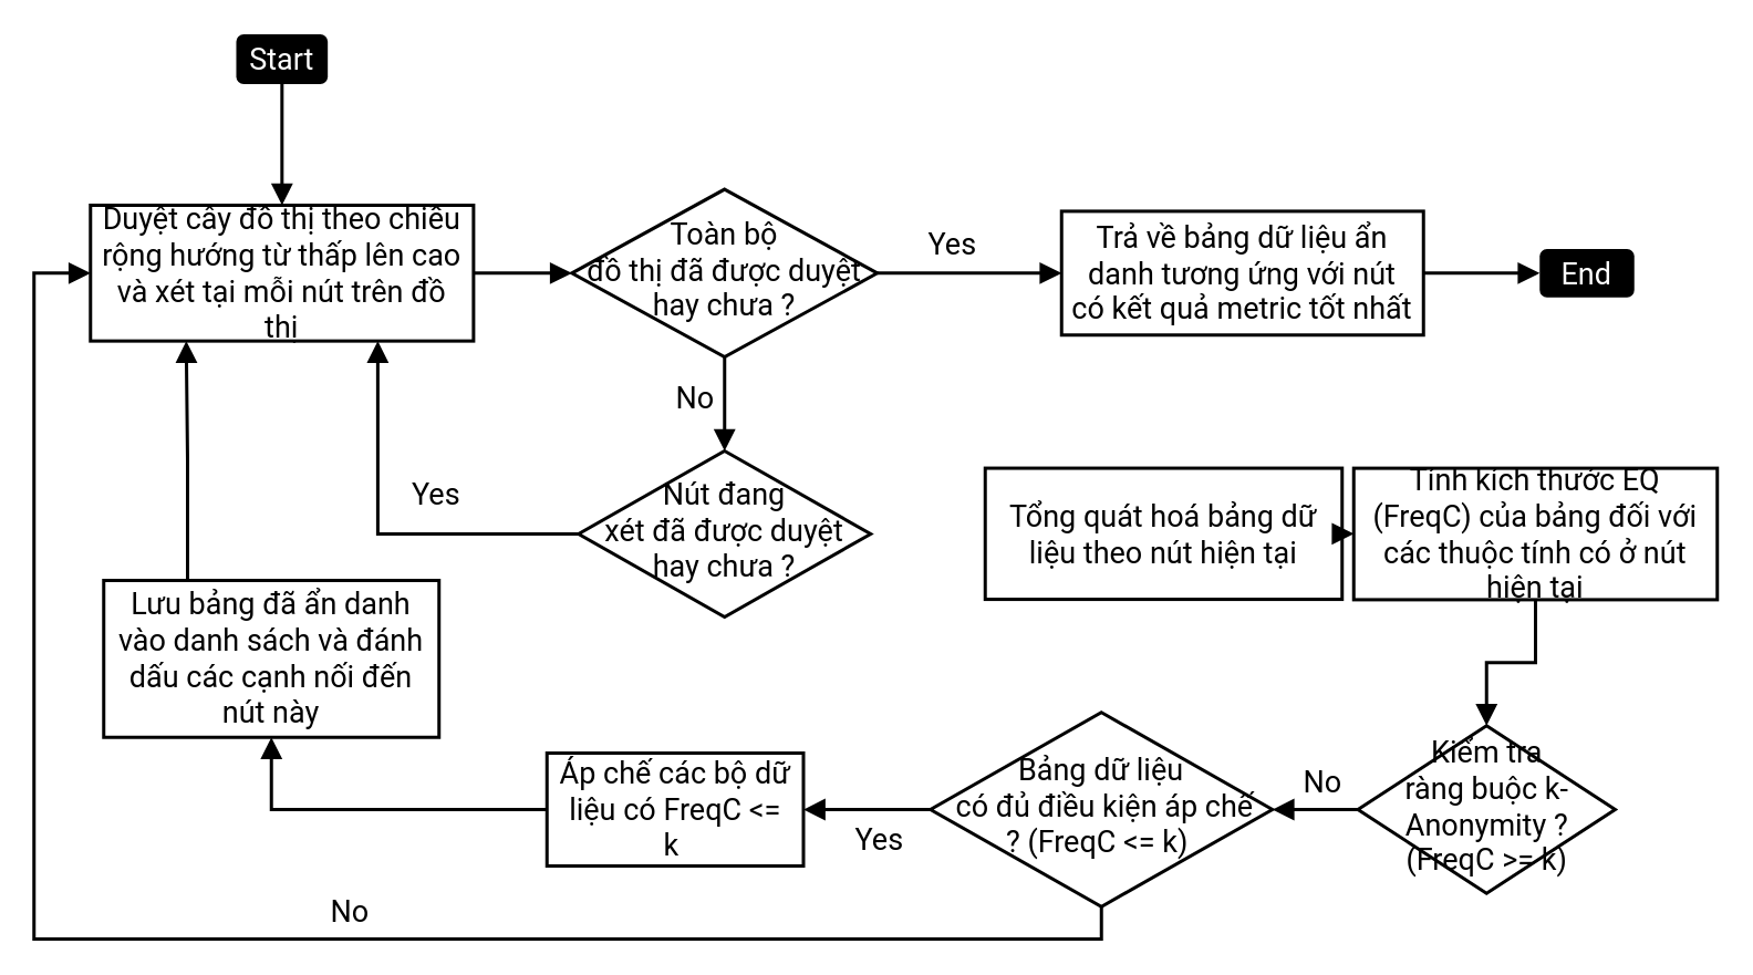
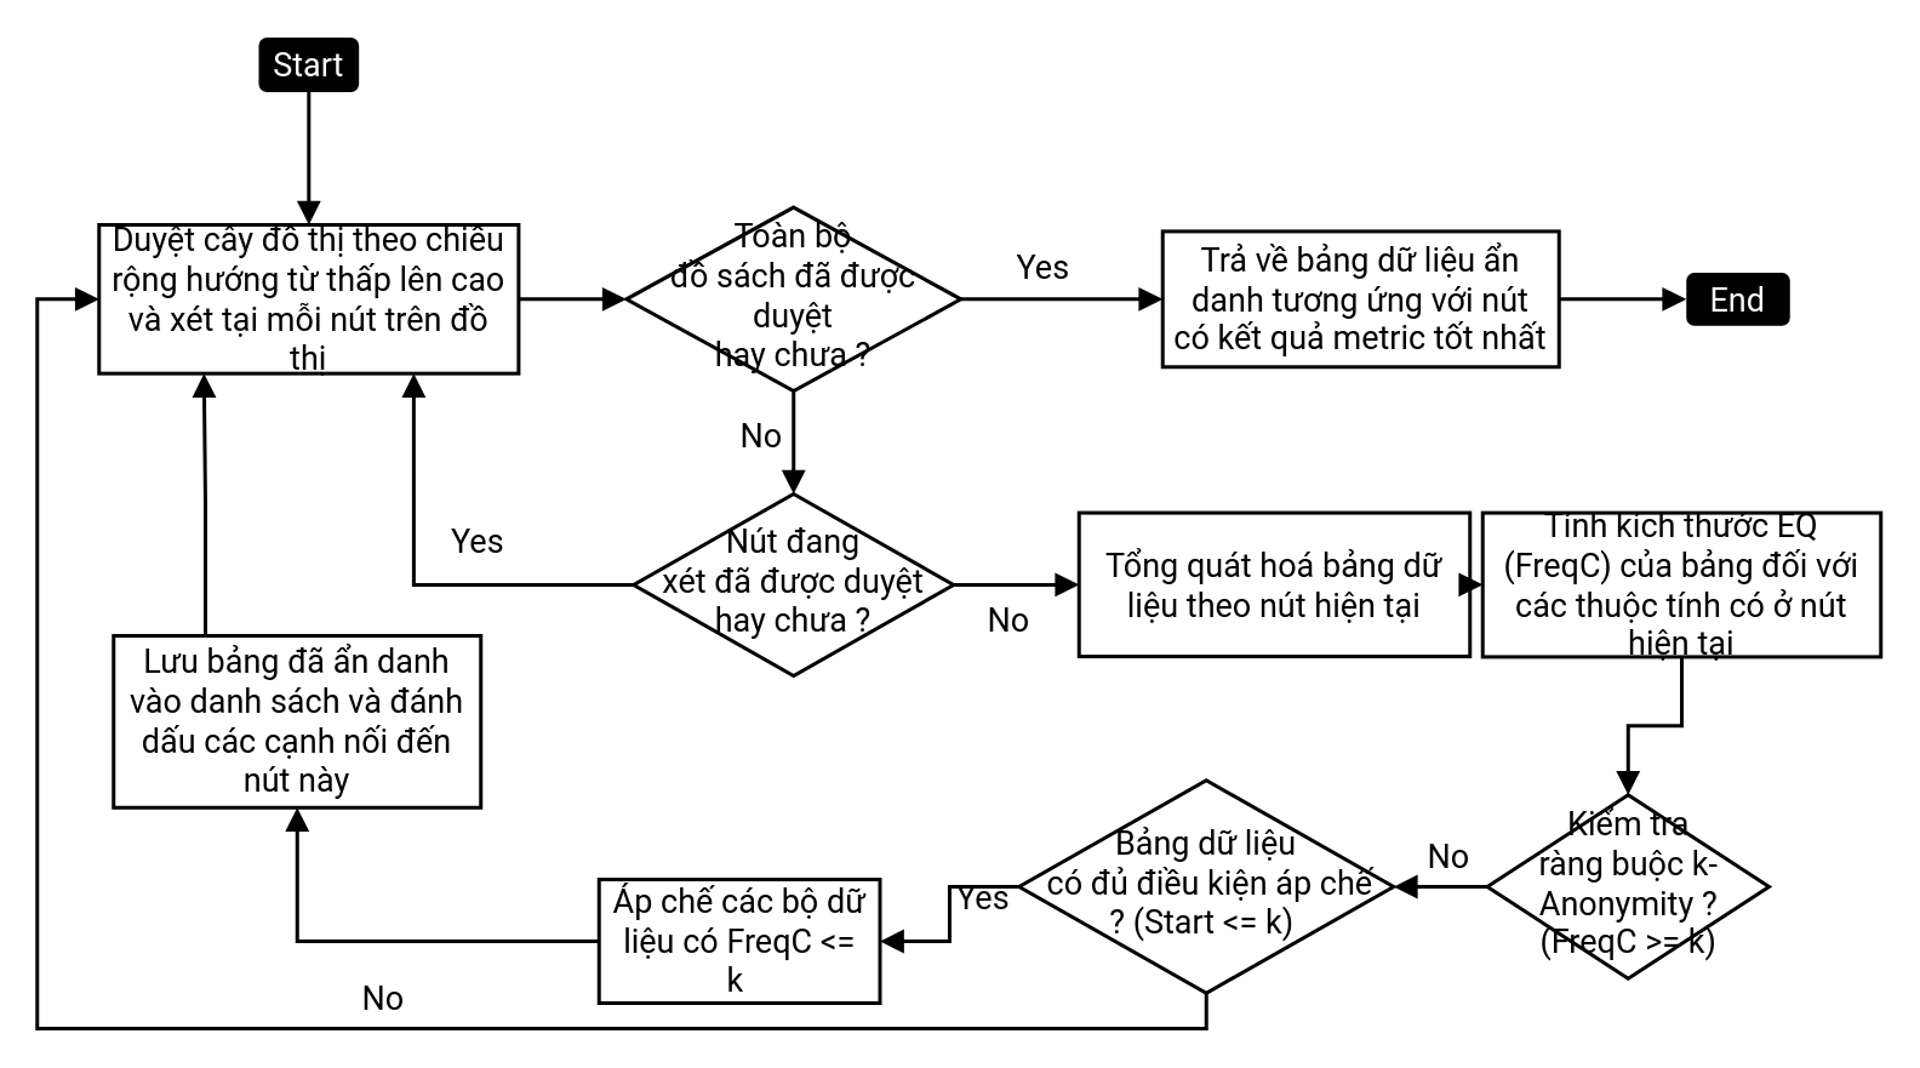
- <mxCell id="6" value="Toàn bộ &lt;br&gt;đồ thị&amp;nbsp;đã được duyệt &lt;br&gt;hay chưa ?" style="rhombus;whiteSpace=wrap;html=1;shadow=0;fontFamily=roboto;fontSize=18;align=center;strokeWidth=2;spacing=6;spacingTop=-4;gradientColor=#ffffff;fillColor=none;fontSource=https%3A%2F%2Ffonts.googleapis.com%2Fcss2%3Ffamily%3DRoboto%26display%3Dswap;" parent="1" vertex="1"><mxGeometry x="344" y="113.38" width="184" height="101.01" as="geometry" /></mxCell>
+ <mxCell id="6" value="Toàn bộ &lt;br&gt;đồ sách&amp;nbsp;đã được duyệt &lt;br&gt;hay chưa ?" style="rhombus;whiteSpace=wrap;html=1;shadow=0;fontFamily=roboto;fontSize=18;align=center;strokeWidth=2;spacing=6;spacingTop=-4;gradientColor=#ffffff;fillColor=none;fontSource=https%3A%2F%2Ffonts.googleapis.com%2Fcss2%3Ffamily%3DRoboto%26display%3Dswap;" parent="1" vertex="1"><mxGeometry x="344" y="113.38" width="184" height="101.01" as="geometry" /></mxCell>
+ <mxCell id="15" value="No" style="edgeStyle=orthogonalEdgeStyle;rounded=0;html=1;jettySize=auto;orthogonalLoop=1;fontSize=18;endArrow=block;endFill=1;endSize=8;strokeWidth=2;shadow=0;labelBackgroundColor=none;fontFamily=roboto;fontSource=https%3A%2F%2Ffonts.googleapis.com%2Fcss2%3Ffamily%3DRoboto%26display%3Dswap;entryX=0;entryY=0.5;entryDx=0;entryDy=0;exitX=1;exitY=0.5;exitDx=0;exitDy=0;" edge="1" parent="1" source="8" target="16"><mxGeometry x="-0.138" y="-18" relative="1" as="geometry"><mxPoint y="1" as="offset" /><mxPoint x="634" y="398" as="sourcePoint" /><mxPoint x="728.75" y="381.5" as="targetPoint" /></mxGeometry></mxCell>
- <mxCell id="21" value="Bảng dữ liệu&lt;br style=&quot;font-size: 18px&quot;&gt;&amp;nbsp;có đủ điều kiện áp chế ? (FreqC &amp;lt;= k)&amp;nbsp;" style="rhombus;whiteSpace=wrap;html=1;shadow=0;fontFamily=roboto;fontSize=18;align=center;strokeWidth=2;spacing=6;spacingTop=-4;gradientColor=#ffffff;fillColor=none;fontSource=https%3A%2F%2Ffonts.googleapis.com%2Fcss2%3Ffamily%3DRoboto%26display%3Dswap;" vertex="1" parent="1"><mxGeometry x="560" y="428.5" width="206" height="117" as="geometry" /></mxCell>
+ <mxCell id="21" value="Bảng dữ liệu&lt;br style=&quot;font-size: 18px&quot;&gt;&amp;nbsp;có đủ điều kiện áp chế ? (Start &amp;lt;= k)&amp;nbsp;" style="rhombus;whiteSpace=wrap;html=1;shadow=0;fontFamily=roboto;fontSize=18;align=center;strokeWidth=2;spacing=6;spacingTop=-4;gradientColor=#ffffff;fillColor=none;fontSource=https%3A%2F%2Ffonts.googleapis.com%2Fcss2%3Ffamily%3DRoboto%26display%3Dswap;" vertex="1" parent="1"><mxGeometry x="560" y="428.5" width="206" height="117" as="geometry" /></mxCell>
- <mxCell id="23" value="Áp chế các bộ dữ liệu có FreqC &amp;lt;= k&amp;nbsp;" style="rounded=0;whiteSpace=wrap;html=1;fontSize=18;glass=0;strokeWidth=2;shadow=0;spacingLeft=5;spacingRight=5;gradientColor=#ffffff;fillColor=none;fontFamily=roboto;fontSource=https%3A%2F%2Ffonts.googleapis.com%2Fcss2%3Ffamily%3DRoboto%26display%3Dswap;" vertex="1" parent="1"><mxGeometry x="329" y="453" width="154.5" height="68" as="geometry" /></mxCell>
+ <mxCell id="23" value="Áp chế các bộ dữ liệu có FreqC &amp;lt;= k&amp;nbsp;" style="rounded=0;whiteSpace=wrap;html=1;fontSize=18;glass=0;strokeWidth=2;shadow=0;spacingLeft=5;spacingRight=5;gradientColor=#ffffff;fillColor=none;fontFamily=roboto;fontSource=https%3A%2F%2Ffonts.googleapis.com%2Fcss2%3Ffamily%3DRoboto%26display%3Dswap;" vertex="1" parent="1"><mxGeometry x="329" y="483" width="154.5" height="68" as="geometry" /></mxCell>
